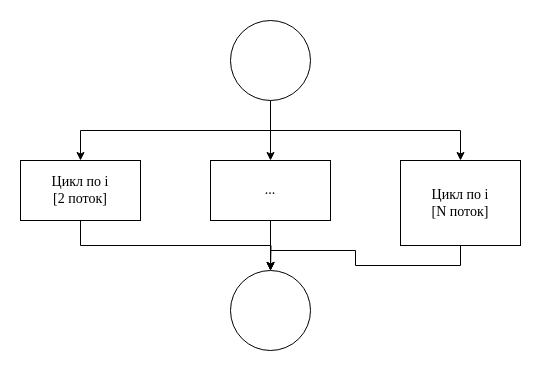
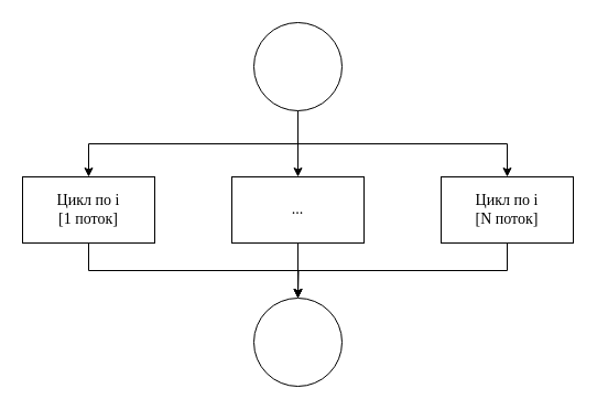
- <mxCell id="7" value="Цикл по i&lt;br style=&quot;font-size: 14px;&quot;&gt;[2 поток]" style="rounded=0;whiteSpace=wrap;html=1;fontSize=14;fontFamily=Times New Roman;" vertex="1" parent="1"><mxGeometry x="20" y="160" width="120" height="60" as="geometry" /></mxCell>
+ <mxCell id="7" value="Цикл по i&lt;br style=&quot;font-size: 14px;&quot;&gt;[1 поток]" style="rounded=0;whiteSpace=wrap;html=1;fontSize=14;fontFamily=Times New Roman;" vertex="1" parent="1"><mxGeometry x="20" y="160" width="120" height="60" as="geometry" /></mxCell>
- <mxCell id="11" value="&lt;span style=&quot;font-size: 14px;&quot;&gt;Цикл по i&lt;br style=&quot;font-size: 14px;&quot;&gt;[N поток]&lt;br style=&quot;font-size: 14px;&quot;&gt;&lt;/span&gt;" style="rounded=0;whiteSpace=wrap;html=1;fontSize=14;fontFamily=Times New Roman;" vertex="1" parent="1"><mxGeometry x="400" y="160" width="120" height="85" as="geometry" /></mxCell>
+ <mxCell id="11" value="&lt;span style=&quot;font-size: 14px;&quot;&gt;Цикл по i&lt;br style=&quot;font-size: 14px;&quot;&gt;[N поток]&lt;br style=&quot;font-size: 14px;&quot;&gt;&lt;/span&gt;" style="rounded=0;whiteSpace=wrap;html=1;fontSize=14;fontFamily=Times New Roman;" vertex="1" parent="1"><mxGeometry x="400" y="160" width="120" height="60" as="geometry" /></mxCell>
